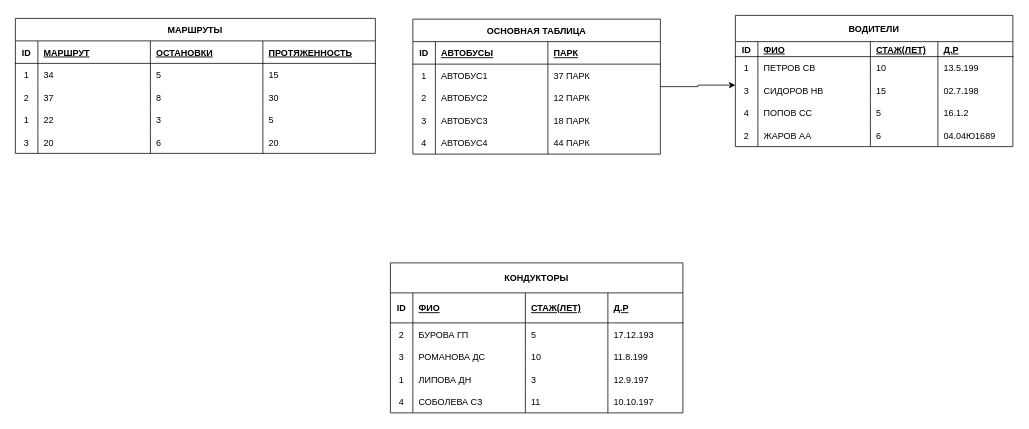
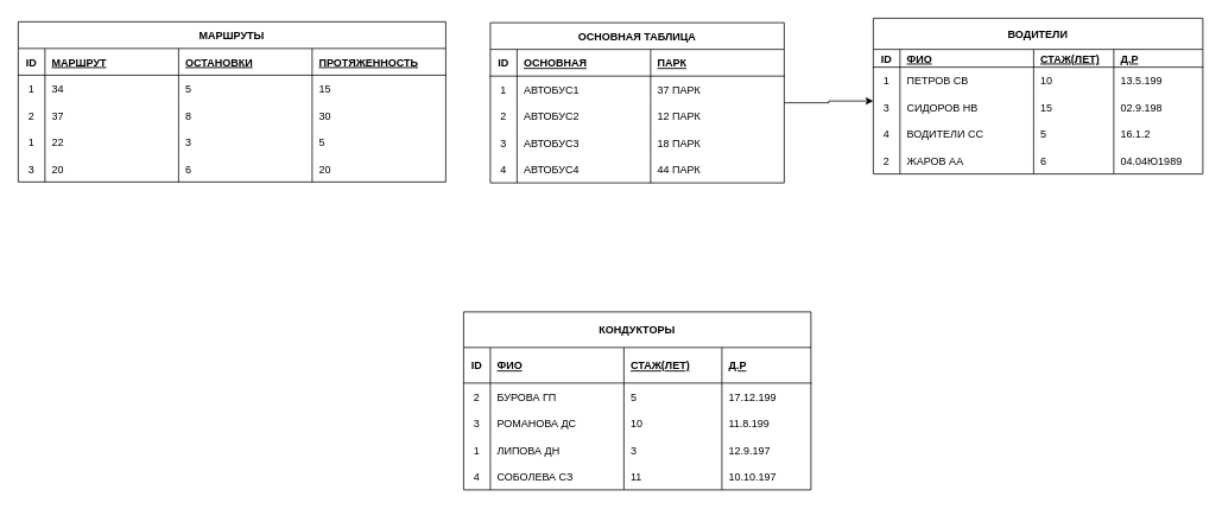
- <mxCell id="6" value="АВТОБУСЫ" style="shape=partialRectangle;connectable=0;fillColor=none;top=0;left=0;bottom=0;right=0;align=left;spacingLeft=6;fontStyle=5;overflow=hidden;" vertex="1" parent="4"><mxGeometry x="30" width="150" height="30" as="geometry"><mxRectangle width="150" height="30" as="alternateBounds" /></mxGeometry></mxCell>
+ <mxCell id="6" value="ОСНОВНАЯ" style="shape=partialRectangle;connectable=0;fillColor=none;top=0;left=0;bottom=0;right=0;align=left;spacingLeft=6;fontStyle=5;overflow=hidden;" vertex="1" parent="4"><mxGeometry x="30" width="150" height="30" as="geometry"><mxRectangle width="150" height="30" as="alternateBounds" /></mxGeometry></mxCell>
- <mxCell id="39" value="02.7.198" style="shape=partialRectangle;connectable=0;fillColor=none;top=0;left=0;bottom=0;right=0;align=left;spacingLeft=6;overflow=hidden;" vertex="1" parent="35"><mxGeometry x="270" width="100" height="30" as="geometry"><mxRectangle width="100" height="30" as="alternateBounds" /></mxGeometry></mxCell>
+ <mxCell id="39" value="02.9.198" style="shape=partialRectangle;connectable=0;fillColor=none;top=0;left=0;bottom=0;right=0;align=left;spacingLeft=6;overflow=hidden;" vertex="1" parent="35"><mxGeometry x="270" width="100" height="30" as="geometry"><mxRectangle width="100" height="30" as="alternateBounds" /></mxGeometry></mxCell>
- <mxCell id="42" value="ПОПОВ СС" style="shape=partialRectangle;connectable=0;fillColor=none;top=0;left=0;bottom=0;right=0;align=left;spacingLeft=6;overflow=hidden;" vertex="1" parent="40"><mxGeometry x="30" width="150" height="30" as="geometry"><mxRectangle width="150" height="30" as="alternateBounds" /></mxGeometry></mxCell>
+ <mxCell id="42" value="ВОДИТЕЛИ СС" style="shape=partialRectangle;connectable=0;fillColor=none;top=0;left=0;bottom=0;right=0;align=left;spacingLeft=6;overflow=hidden;" vertex="1" parent="40"><mxGeometry x="30" width="150" height="30" as="geometry"><mxRectangle width="150" height="30" as="alternateBounds" /></mxGeometry></mxCell>
- <mxCell id="49" value="04.04Ю1689" style="shape=partialRectangle;connectable=0;fillColor=none;top=0;left=0;bottom=0;right=0;align=left;spacingLeft=6;overflow=hidden;" vertex="1" parent="45"><mxGeometry x="270" width="100" height="30" as="geometry"><mxRectangle width="100" height="30" as="alternateBounds" /></mxGeometry></mxCell>
+ <mxCell id="49" value="04.04Ю1989" style="shape=partialRectangle;connectable=0;fillColor=none;top=0;left=0;bottom=0;right=0;align=left;spacingLeft=6;overflow=hidden;" vertex="1" parent="45"><mxGeometry x="270" width="100" height="30" as="geometry"><mxRectangle width="100" height="30" as="alternateBounds" /></mxGeometry></mxCell>
- <mxCell id="86" value="17.12.193" style="shape=partialRectangle;connectable=0;fillColor=none;top=0;left=0;bottom=0;right=0;align=left;spacingLeft=6;overflow=hidden;" vertex="1" parent="82"><mxGeometry x="290" width="100" height="30" as="geometry"><mxRectangle width="100" height="30" as="alternateBounds" /></mxGeometry></mxCell>
+ <mxCell id="86" value="17.12.199" style="shape=partialRectangle;connectable=0;fillColor=none;top=0;left=0;bottom=0;right=0;align=left;spacingLeft=6;overflow=hidden;" vertex="1" parent="82"><mxGeometry x="290" width="100" height="30" as="geometry"><mxRectangle width="100" height="30" as="alternateBounds" /></mxGeometry></mxCell>
